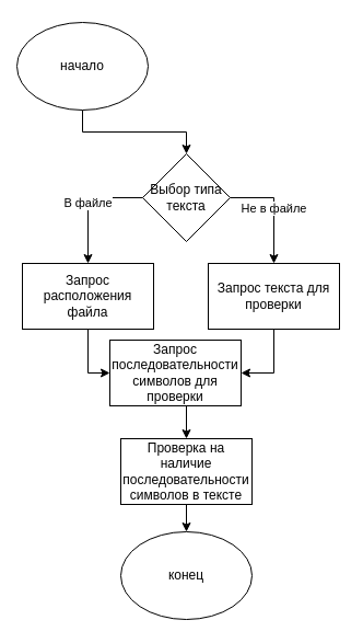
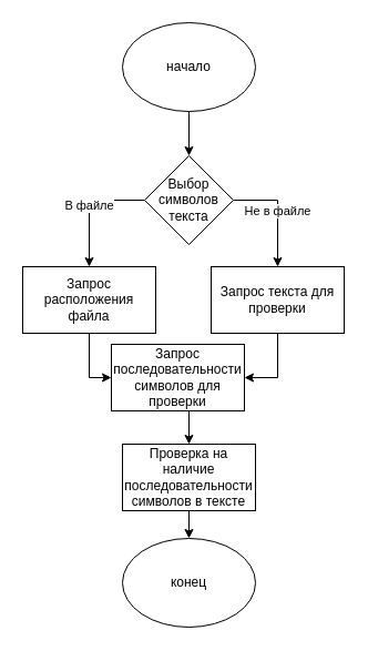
- <mxCell id="3" value="начало" style="ellipse;whiteSpace=wrap;html=1;" vertex="1" parent="1"><mxGeometry x="15" y="20" width="120" height="80" as="geometry" /></mxCell>
+ <mxCell id="3" value="начало" style="ellipse;whiteSpace=wrap;html=1;" vertex="1" parent="1"><mxGeometry x="110" y="20" width="120" height="80" as="geometry" /></mxCell>
- <mxCell id="6" value="Выбор типа&lt;br&gt;текста" style="rhombus;whiteSpace=wrap;html=1;" vertex="1" parent="1"><mxGeometry x="130" y="140" width="80" height="80" as="geometry" /></mxCell>
+ <mxCell id="6" value="Выбор символов&lt;br&gt;текста" style="rhombus;whiteSpace=wrap;html=1;" vertex="1" parent="1"><mxGeometry x="130" y="140" width="80" height="80" as="geometry" /></mxCell>
